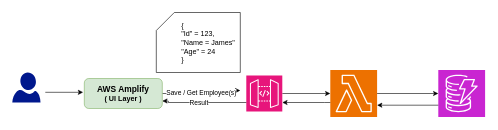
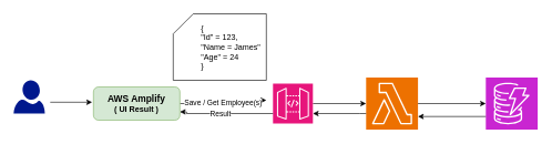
- <mxCell id="6" value="&lt;b&gt;&lt;font style=&quot;&quot;&gt;&lt;span style=&quot;font-size: 14px;&quot;&gt;AWS Amplify&lt;/span&gt;&lt;br&gt;&lt;font style=&quot;font-size: 12px;&quot;&gt;( UI Layer )&lt;/font&gt;&lt;/font&gt;&lt;/b&gt;" style="rounded=1;whiteSpace=wrap;html=1;fillColor=#d5e8d4;strokeColor=#82b366;" vertex="1" parent="1"><mxGeometry x="140" y="130" width="130" height="50" as="geometry" /></mxCell>
+ <mxCell id="6" value="&lt;b&gt;&lt;font style=&quot;&quot;&gt;&lt;span style=&quot;font-size: 14px;&quot;&gt;AWS Amplify&lt;/span&gt;&lt;br&gt;&lt;font style=&quot;font-size: 12px;&quot;&gt;( UI Result )&lt;/font&gt;&lt;/font&gt;&lt;/b&gt;" style="rounded=1;whiteSpace=wrap;html=1;fillColor=#d5e8d4;strokeColor=#82b366;" vertex="1" parent="1"><mxGeometry x="140" y="130" width="130" height="50" as="geometry" /></mxCell>
